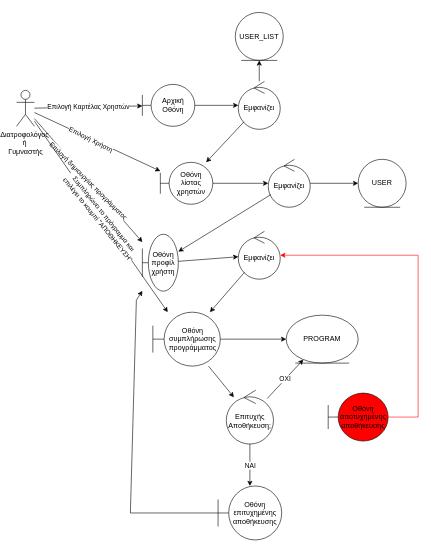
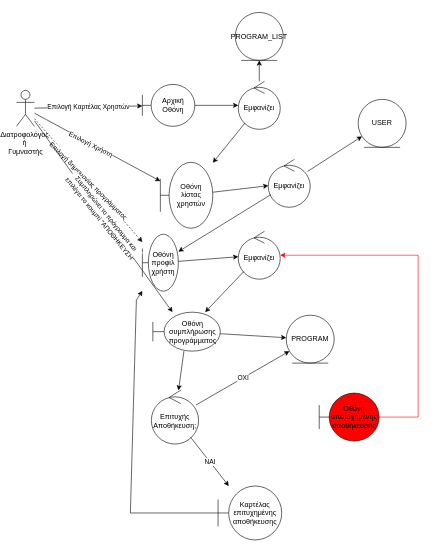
- <mxCell id="12" value="USER_LIST" style="ellipse;shape=umlEntity;whiteSpace=wrap;html=1;" vertex="1" parent="1"><mxGeometry x="385" y="20" width="80" height="80" as="geometry" /></mxCell>
+ <mxCell id="12" value="PROGRAM_LIST" style="ellipse;shape=umlEntity;whiteSpace=wrap;html=1;" vertex="1" parent="1"><mxGeometry x="385" y="20" width="80" height="80" as="geometry" /></mxCell>
- <mxCell id="20" value="" style="endArrow=classic;html=1;rounded=0;" edge="1" parent="1" source="2" target="18"><mxGeometry width="50" height="50" relative="1" as="geometry"><mxPoint x="560" y="420" as="sourcePoint" /><mxPoint x="610" y="370" as="targetPoint" /></mxGeometry></mxCell>
+ <mxCell id="20" value="" style="endArrow=classic;html=1;rounded=0;dashed=1;" edge="1" parent="1" source="2" target="18"><mxGeometry width="50" height="50" relative="1" as="geometry"><mxPoint x="560" y="420" as="sourcePoint" /><mxPoint x="610" y="370" as="targetPoint" /></mxGeometry></mxCell>
- <mxCell id="8" value="Οθόνη λίστας χρηστών" style="shape=umlBoundary;whiteSpace=wrap;html=1;" vertex="1" parent="1"><mxGeometry x="260" y="270" width="87.5" height="70" as="geometry" /></mxCell>
+ <mxCell id="8" value="Οθόνη λίστας χρηστών" style="shape=umlBoundary;whiteSpace=wrap;html=1;" vertex="1" parent="1"><mxGeometry x="260" y="270" width="87.5" height="110" as="geometry" /></mxCell>
- <mxCell id="14" value="USER" style="ellipse;shape=umlEntity;whiteSpace=wrap;html=1;" vertex="1" parent="1"><mxGeometry x="590" y="265" width="80" height="80" as="geometry" /></mxCell>
+ <mxCell id="14" value="USER" style="ellipse;shape=umlEntity;whiteSpace=wrap;html=1;" vertex="1" parent="1"><mxGeometry x="590" y="165" width="80" height="80" as="geometry" /></mxCell>
- <mxCell id="24" value="Οθόνη συμπλήρωσης προγράμματος" style="shape=umlBoundary;whiteSpace=wrap;html=1;" vertex="1" parent="1"><mxGeometry x="247.5" y="520" width="112.5" height="90" as="geometry" /></mxCell>
+ <mxCell id="24" value="Οθόνη συμπλήρωσης προγράμματος" style="shape=umlBoundary;whiteSpace=wrap;html=1;" vertex="1" parent="1"><mxGeometry x="247.5" y="520" width="112.5" height="65" as="geometry" /></mxCell>
- <mxCell id="28" value="PROGRAM" style="ellipse;shape=umlEntity;whiteSpace=wrap;html=1;" vertex="1" parent="1"><mxGeometry x="470" y="525" width="120" height="80" as="geometry" /></mxCell>
+ <mxCell id="28" value="PROGRAM" style="ellipse;shape=umlEntity;whiteSpace=wrap;html=1;" vertex="1" parent="1"><mxGeometry x="470" y="525" width="80" height="80" as="geometry" /></mxCell>
- <mxCell id="30" value="Επιτυχής Αποθήκευση;" style="ellipse;shape=umlControl;whiteSpace=wrap;html=1;" vertex="1" parent="1"><mxGeometry x="370" y="650" width="78.75" height="90" as="geometry" /></mxCell>
+ <mxCell id="30" value="Επιτυχής Αποθήκευση;" style="ellipse;shape=umlControl;whiteSpace=wrap;html=1;" vertex="1" parent="1"><mxGeometry x="245" y="650" width="78.75" height="90" as="geometry" /></mxCell>
- <mxCell id="32" value="Οθόνη αποτυχημένης αποθήκευσης" style="shape=umlBoundary;whiteSpace=wrap;html=1;fillColor=#FF0000;" vertex="1" parent="1"><mxGeometry x="540" y="655" width="100" height="80" as="geometry" /></mxCell>
+ <mxCell id="32" value="Οθόνη αποτυχημένης αποθήκευσης" style="shape=umlBoundary;whiteSpace=wrap;html=1;fillColor=#FF0000;" vertex="1" parent="1"><mxGeometry x="525" y="655" width="100" height="80" as="geometry" /></mxCell>
- <mxCell id="33" value="Οθόνη επιτυχημένης αποθήκευσης" style="shape=umlBoundary;whiteSpace=wrap;html=1;" vertex="1" parent="1"><mxGeometry x="356.29" y="810" width="106.17" height="90" as="geometry" /></mxCell>
+ <mxCell id="33" value="Καρτέλας επιτυχημένης αποθήκευσης" style="shape=umlBoundary;whiteSpace=wrap;html=1;" vertex="1" parent="1"><mxGeometry x="356.29" y="810" width="106.17" height="90" as="geometry" /></mxCell>
